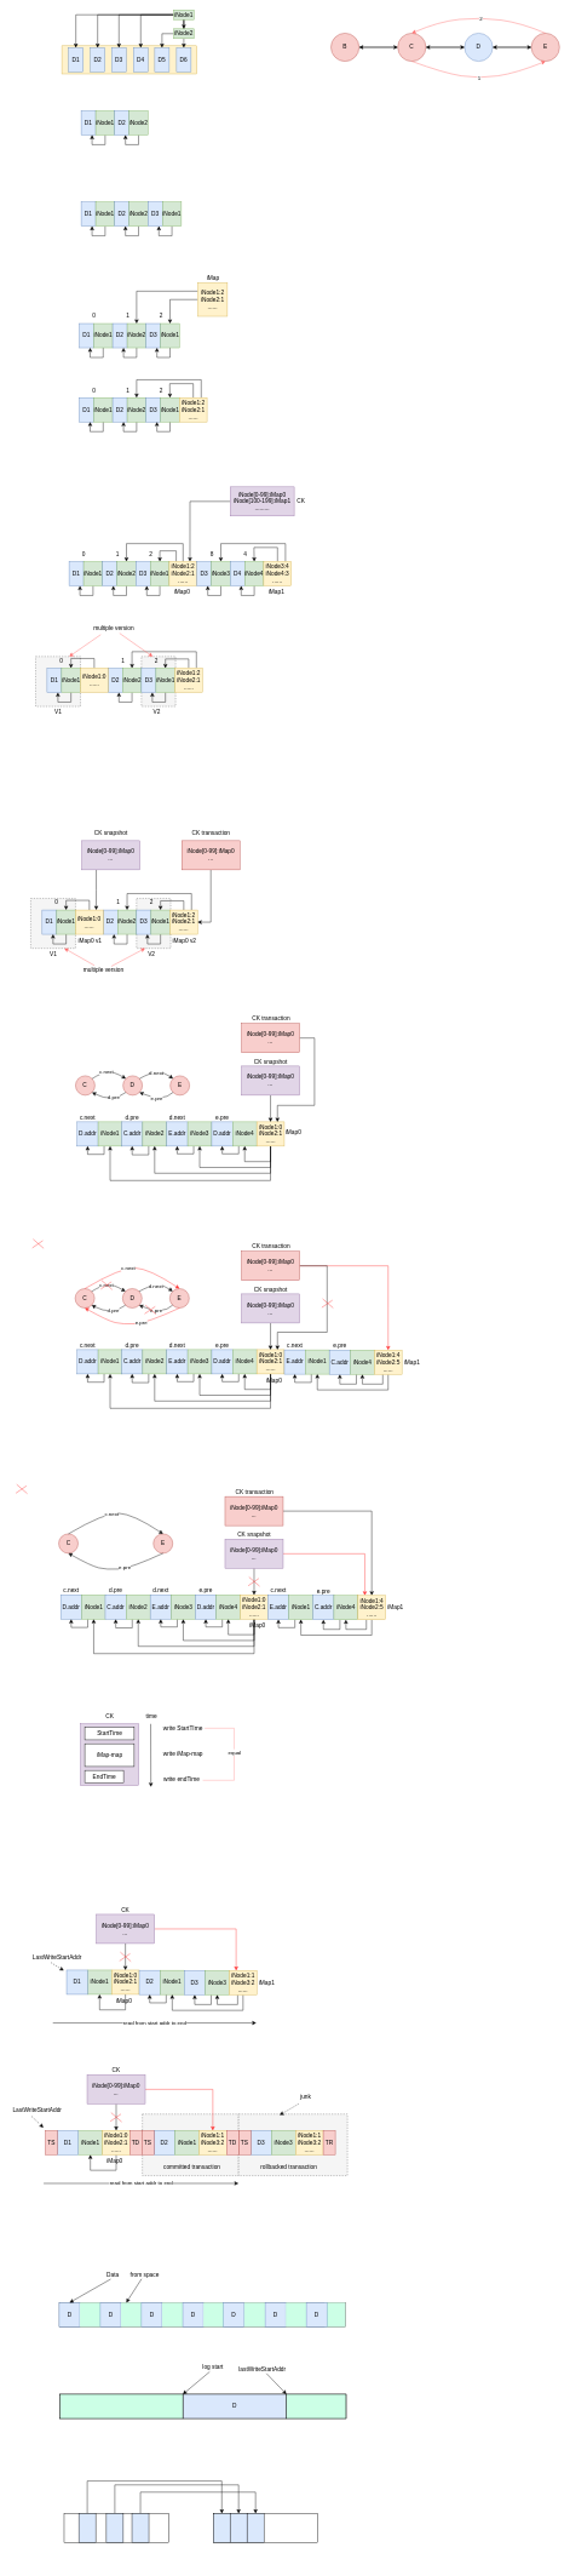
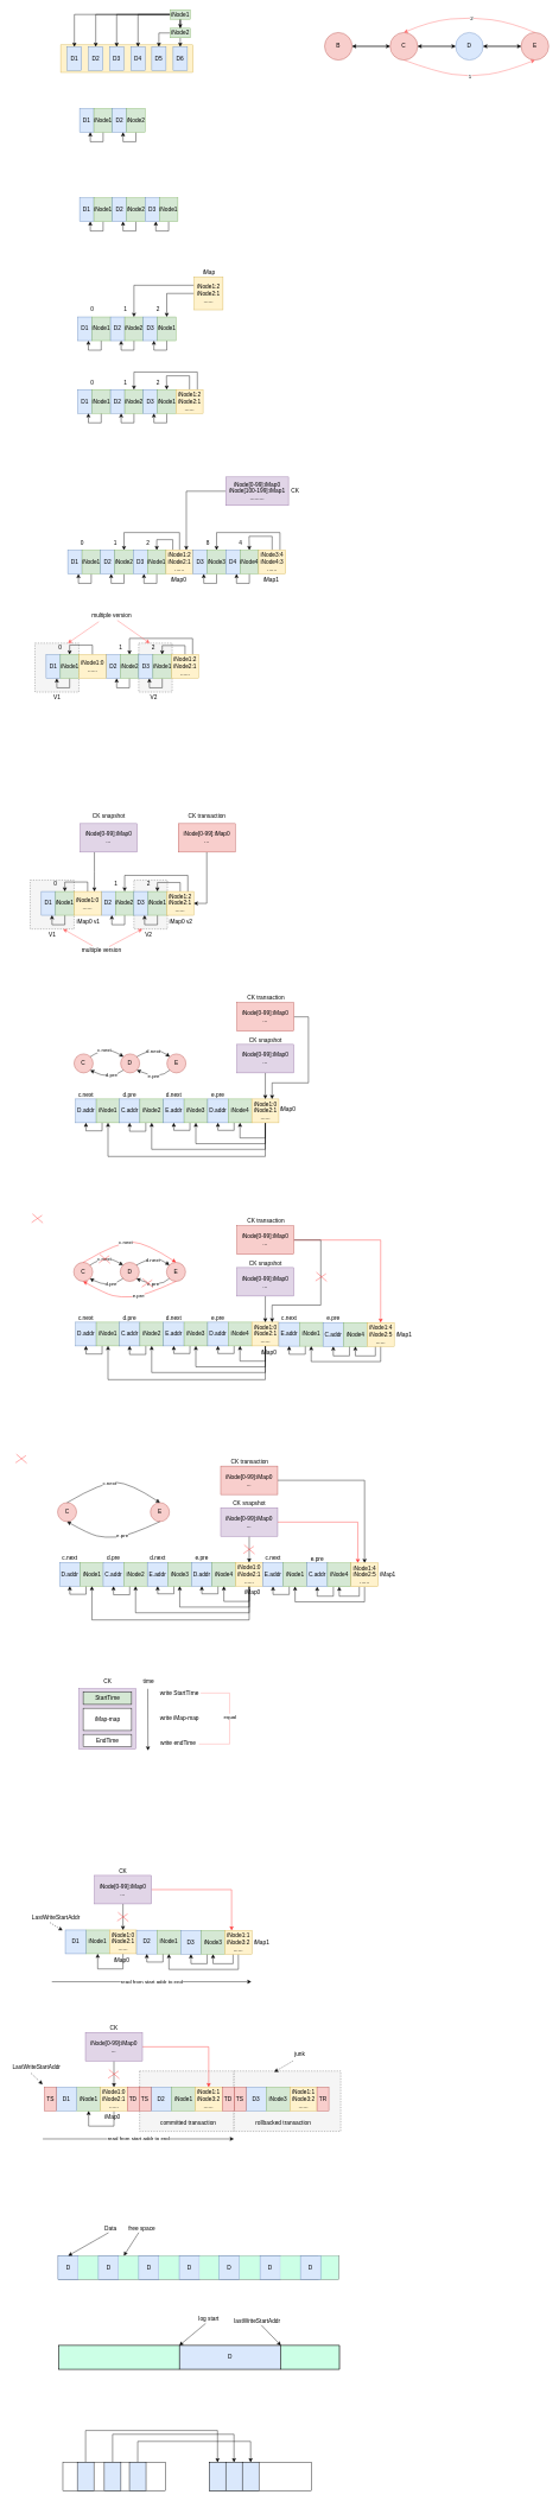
- <mxCell id="327" value="StartTime" style="rounded=0;whiteSpace=wrap;html=1;" parent="1" vertex="1"><mxGeometry x="174.5" y="3563" width="102" height="26" as="geometry" /></mxCell>
+ <mxCell id="327" value="StartTime" style="rounded=0;whiteSpace=wrap;html=1;fillColor=#d5e8d4;" parent="1" vertex="1"><mxGeometry x="174.5" y="3563" width="102" height="26" as="geometry" /></mxCell>
- <mxCell id="328" value="EndTime" style="rounded=0;whiteSpace=wrap;html=1;" parent="1" vertex="1"><mxGeometry x="174.5" y="3652" width="80" height="26" as="geometry" /></mxCell>
+ <mxCell id="328" value="EndTime" style="rounded=0;whiteSpace=wrap;html=1;" parent="1" vertex="1"><mxGeometry x="174.5" y="3652" width="102" height="26" as="geometry" /></mxCell>
- <mxCell id="411" value="from space" style="text;html=1;align=center;verticalAlign=middle;resizable=0;points=[];autosize=1;strokeColor=none;fillColor=none;" parent="1" vertex="1"><mxGeometry x="264.5" y="4683" width="66" height="18" as="geometry" /></mxCell>
+ <mxCell id="411" value="free space" style="text;html=1;align=center;verticalAlign=middle;resizable=0;points=[];autosize=1;strokeColor=none;fillColor=none;" parent="1" vertex="1"><mxGeometry x="264.5" y="4683" width="66" height="18" as="geometry" /></mxCell>
